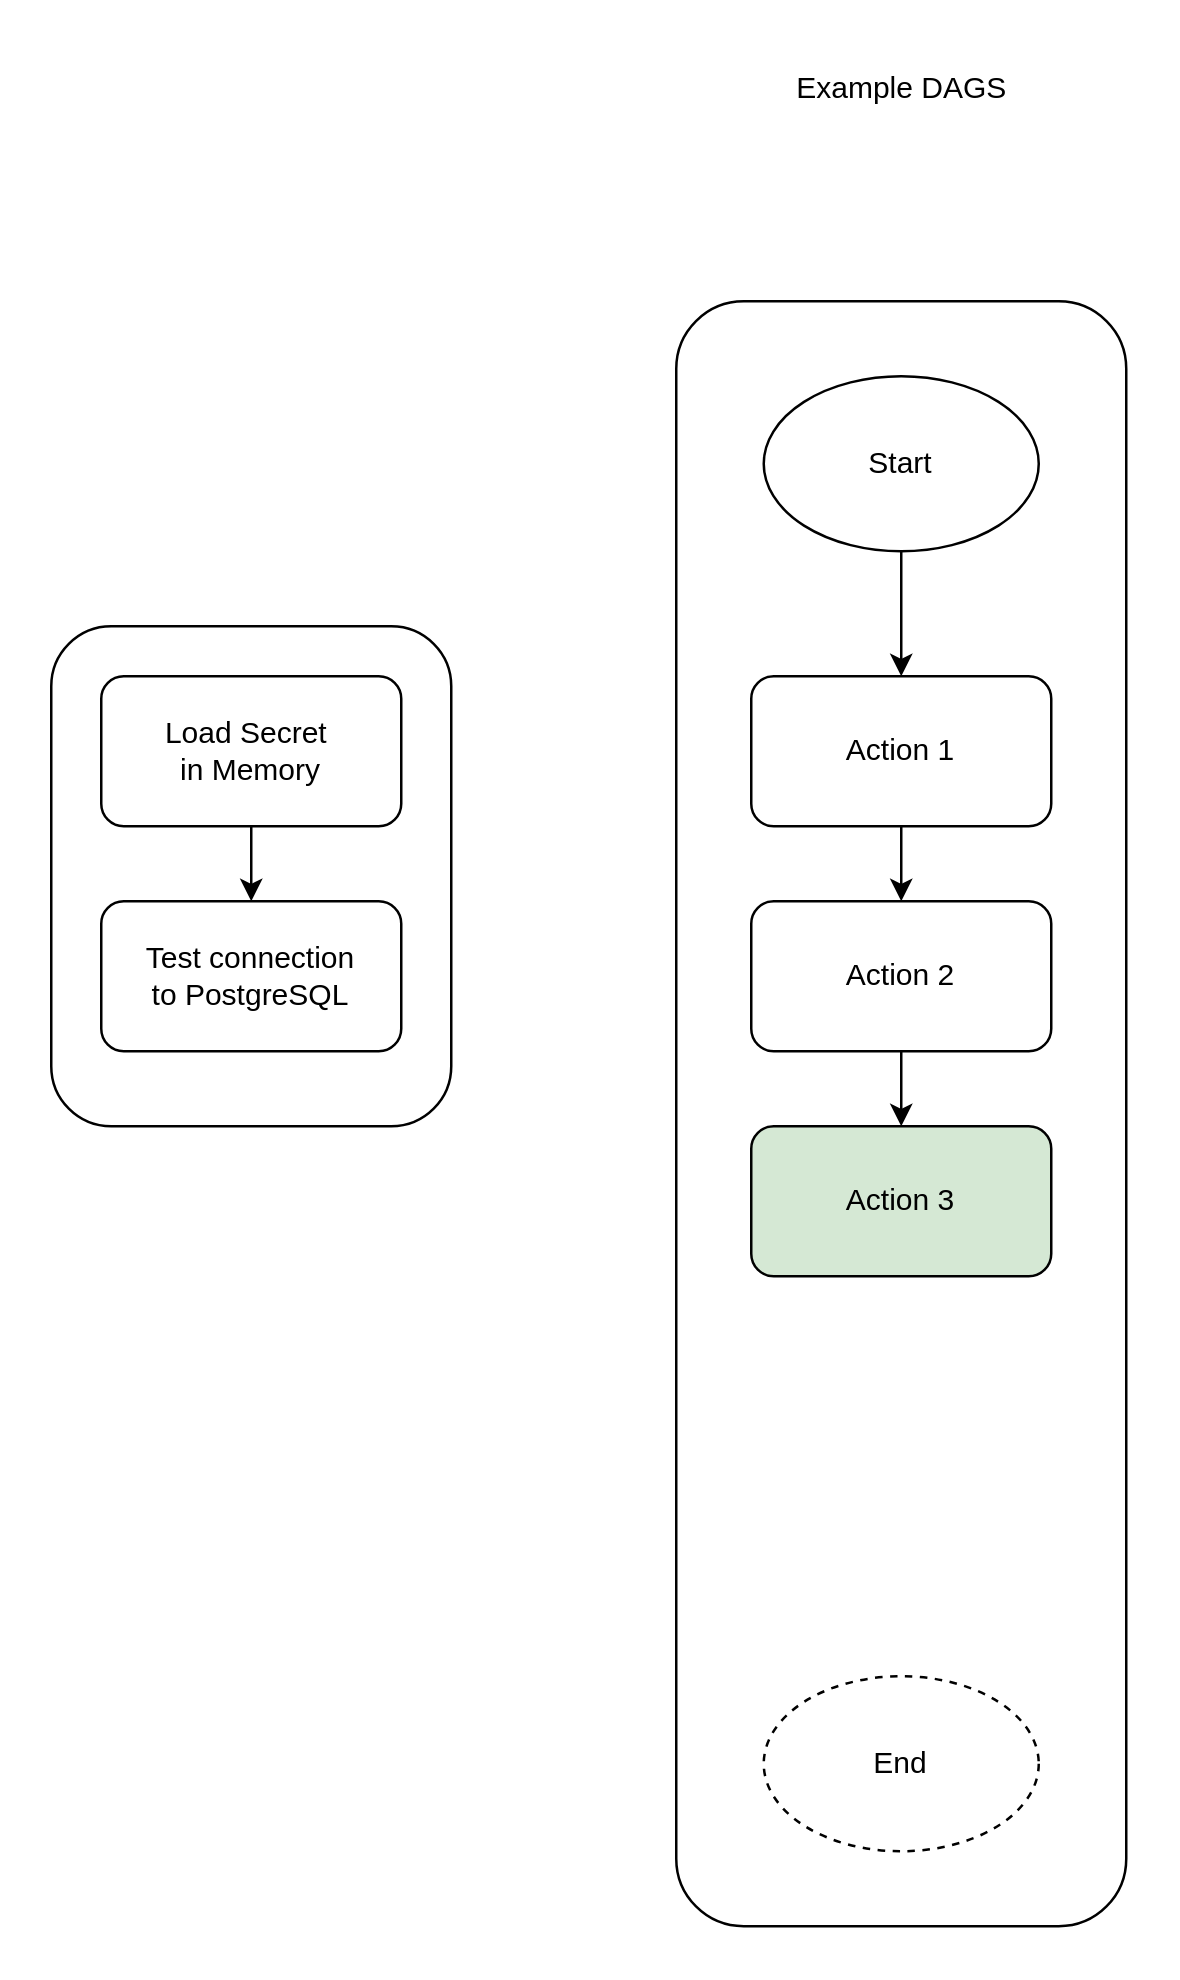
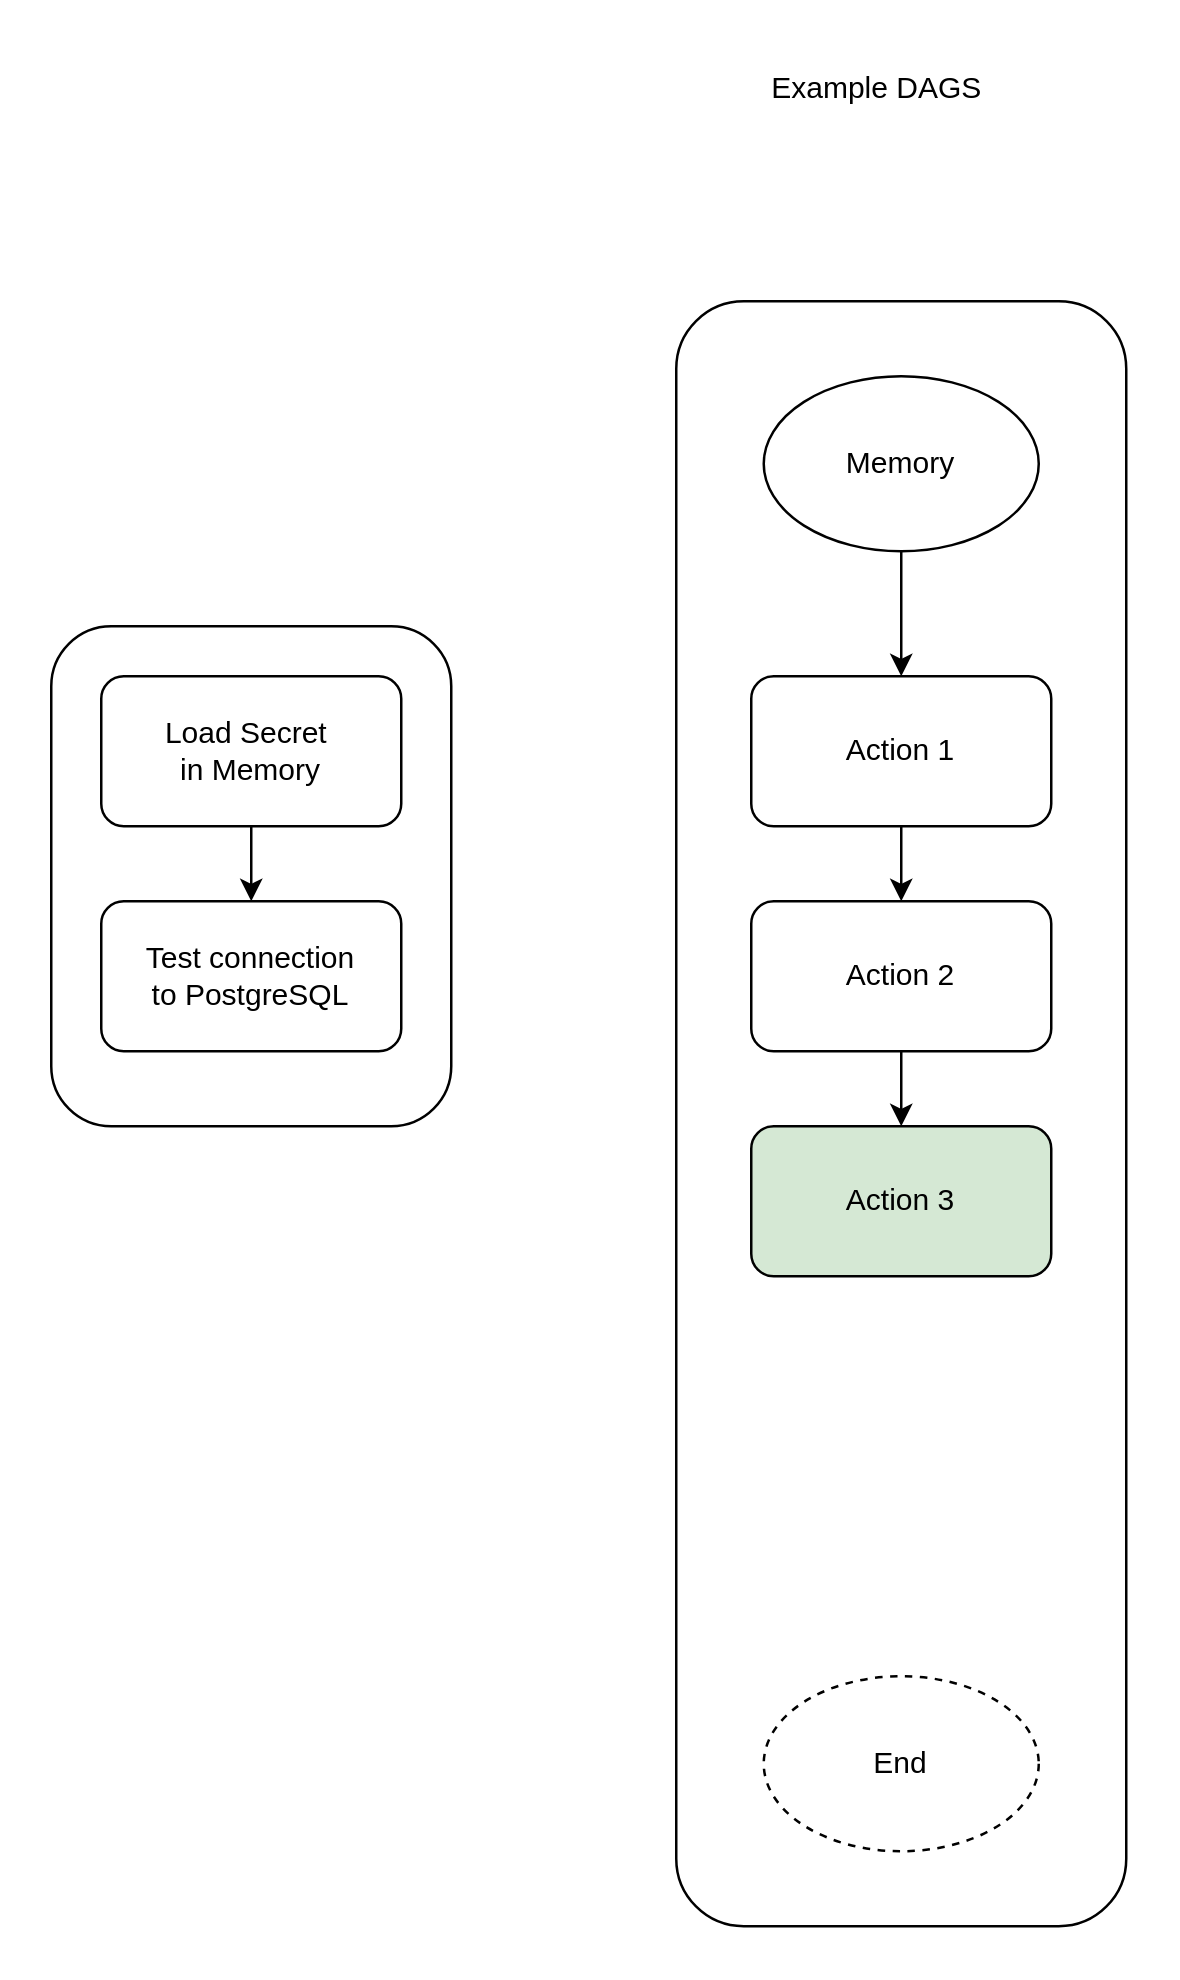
- <mxCell id="12" value="Example DAGS" style="text;html=1;align=center;verticalAlign=middle;resizable=0;points=[];autosize=1;strokeColor=none;fillColor=none;" vertex="1" parent="1"><mxGeometry x="305" y="20" width="110" height="30" as="geometry" /></mxCell>
+ <mxCell id="12" value="Example DAGS" style="text;html=1;align=center;verticalAlign=middle;resizable=0;points=[];autosize=1;strokeColor=none;fillColor=none;" vertex="1" parent="1"><mxGeometry x="295" y="20" width="110" height="30" as="geometry" /></mxCell>
- <mxCell id="10" value="Start" style="ellipse;whiteSpace=wrap;html=1;" vertex="1" parent="1"><mxGeometry x="305" y="150" width="110" height="70" as="geometry" /></mxCell>
+ <mxCell id="10" value="Memory" style="ellipse;whiteSpace=wrap;html=1;" vertex="1" parent="1"><mxGeometry x="305" y="150" width="110" height="70" as="geometry" /></mxCell>
